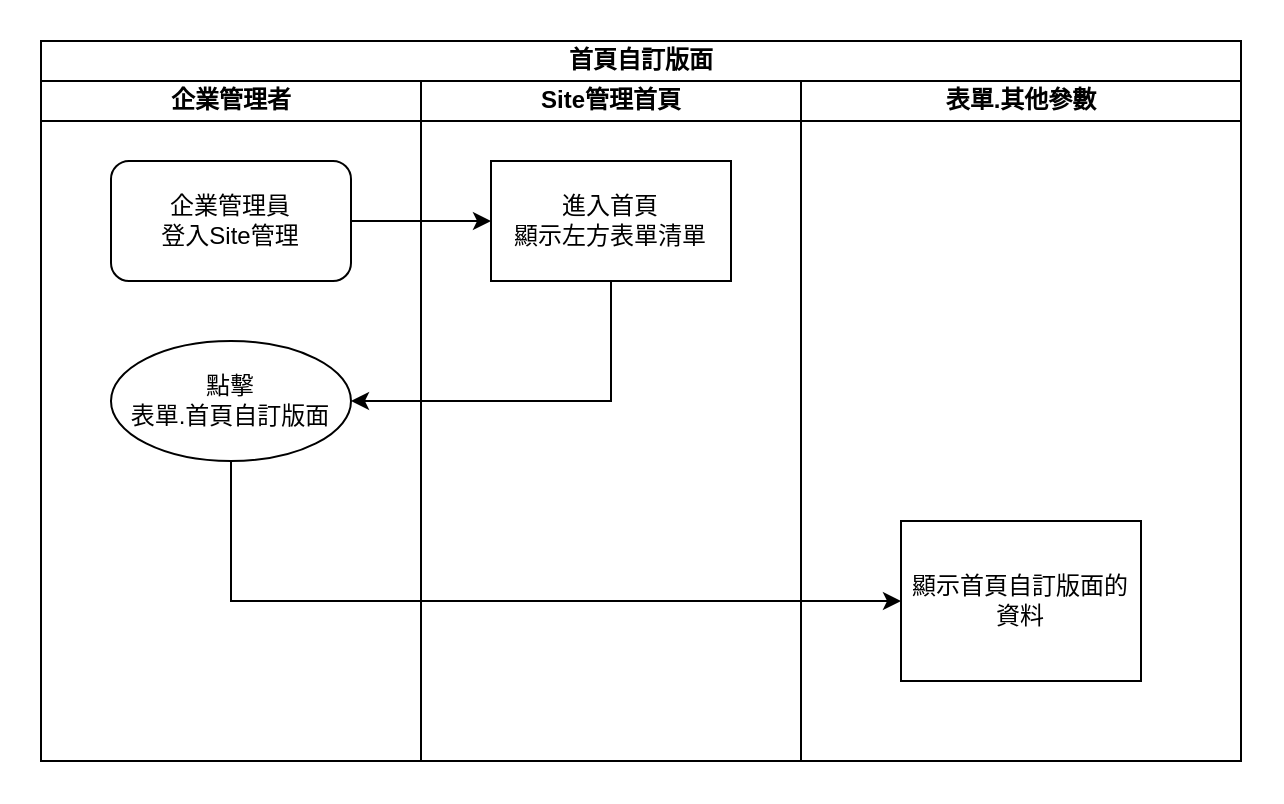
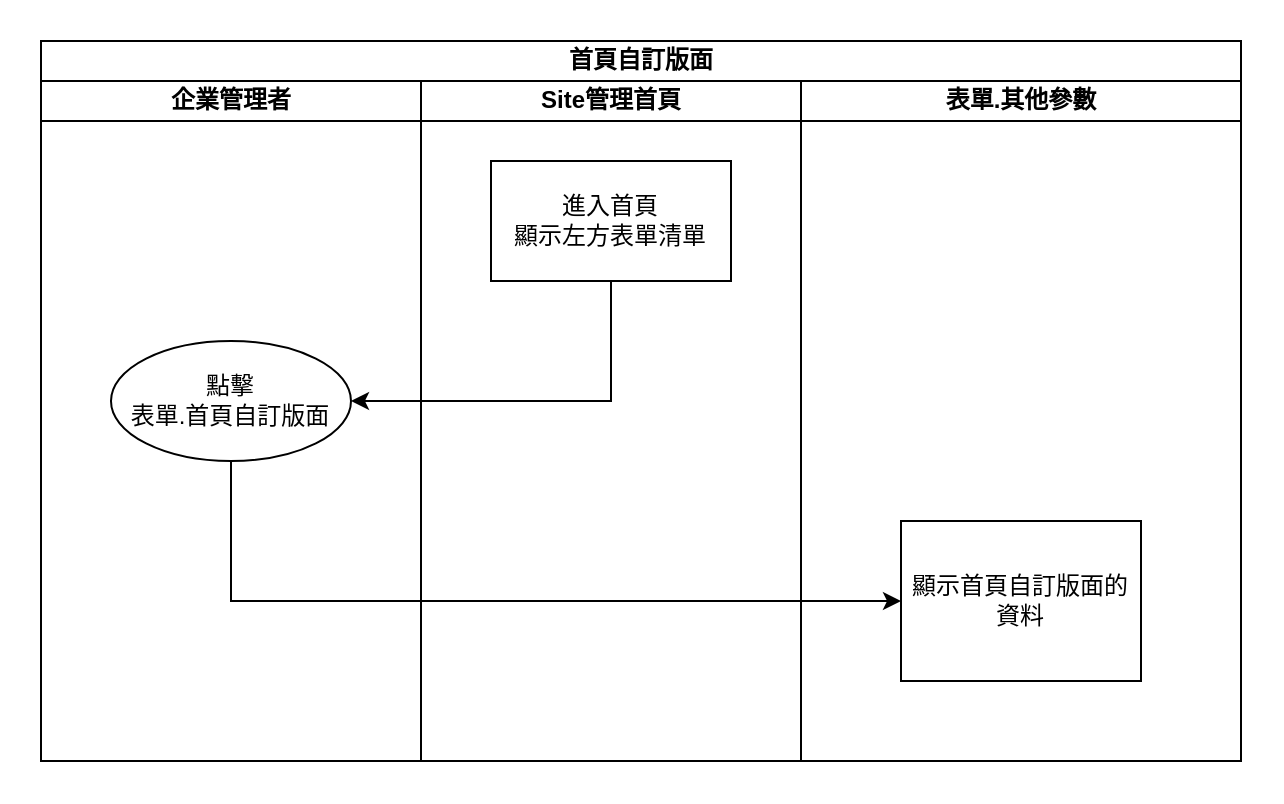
- <mxCell id="5" value="企業管理員&lt;br&gt;登入Site管理" style="rounded=1;whiteSpace=wrap;html=1;" vertex="1" parent="3"><mxGeometry x="35" y="40" width="120" height="60" as="geometry" /></mxCell>
- <mxCell id="10" style="edgeStyle=orthogonalEdgeStyle;rounded=0;orthogonalLoop=1;jettySize=auto;html=1;" edge="1" parent="2" source="5" target="7"><mxGeometry relative="1" as="geometry" /></mxCell>
